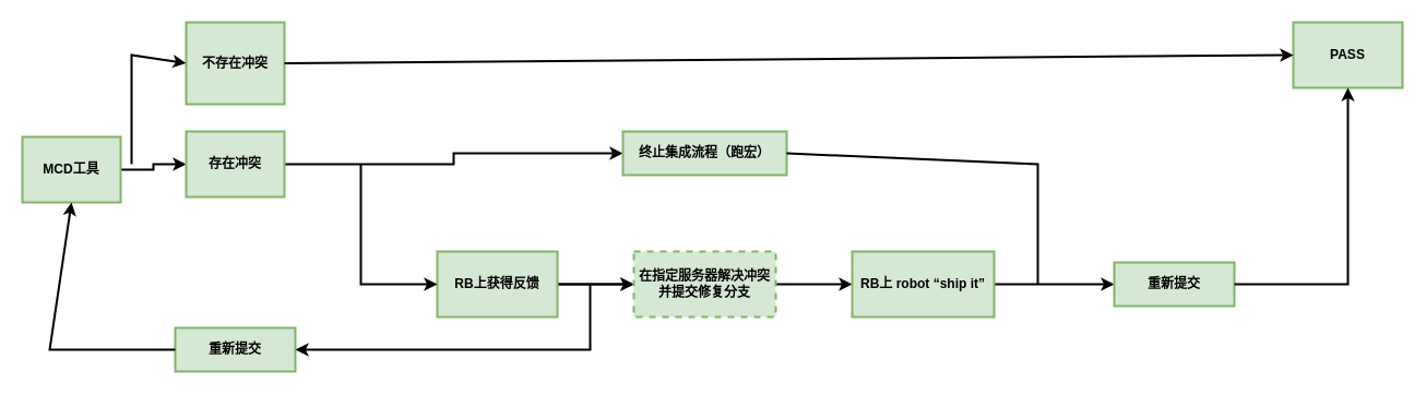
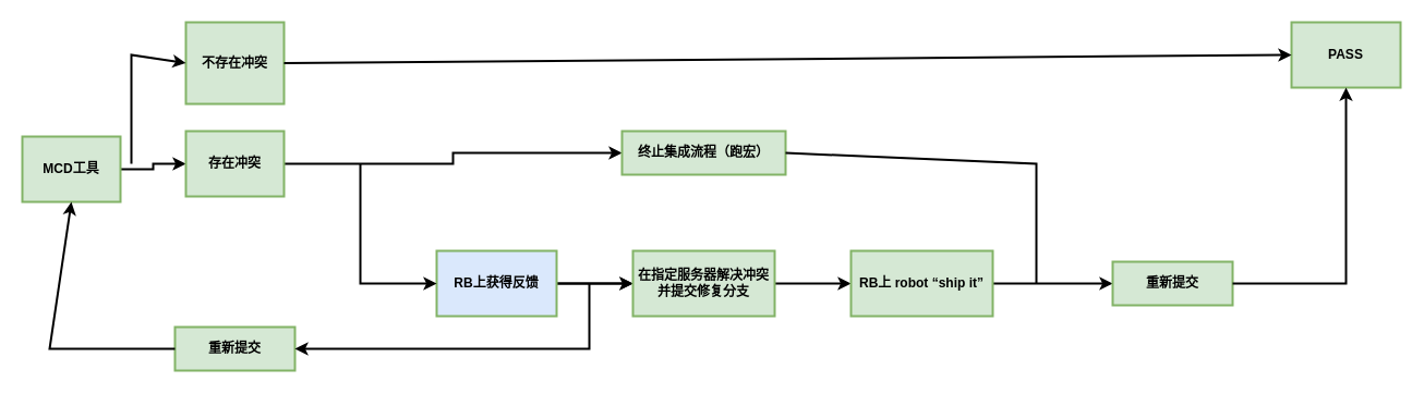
- <mxCell id="11" value="RB上获得反馈" style="rounded=0;whiteSpace=wrap;html=1;fillColor=#d5e8d4;strokeColor=#82B366;strokeWidth=2;sketch=0;glass=0;shadow=0;spacing=6;fontStyle=1" vertex="1" parent="1"><mxGeometry x="400" y="230" width="110" height="60" as="geometry" /></mxCell>
+ <mxCell id="11" value="RB上获得反馈" style="rounded=0;whiteSpace=wrap;html=1;fillColor=#dae8fc;strokeColor=#82B366;strokeWidth=2;sketch=0;glass=0;shadow=0;spacing=6;fontStyle=1;" vertex="1" parent="1"><mxGeometry x="400" y="230" width="110" height="60" as="geometry" /></mxCell>
- <mxCell id="13" value="在指定服务器解决冲突并提交修复分支" style="rounded=0;whiteSpace=wrap;html=1;fillColor=#d5e8d4;strokeColor=#82B366;strokeWidth=2;sketch=0;glass=0;shadow=0;spacing=6;fontStyle=1;dashed=1;" vertex="1" parent="1"><mxGeometry x="580" y="230" width="130" height="60" as="geometry" /></mxCell>
+ <mxCell id="13" value="在指定服务器解决冲突并提交修复分支" style="rounded=0;whiteSpace=wrap;html=1;fillColor=#d5e8d4;strokeColor=#82B366;strokeWidth=2;sketch=0;glass=0;shadow=0;spacing=6;fontStyle=1" vertex="1" parent="1"><mxGeometry x="580" y="230" width="130" height="60" as="geometry" /></mxCell>
